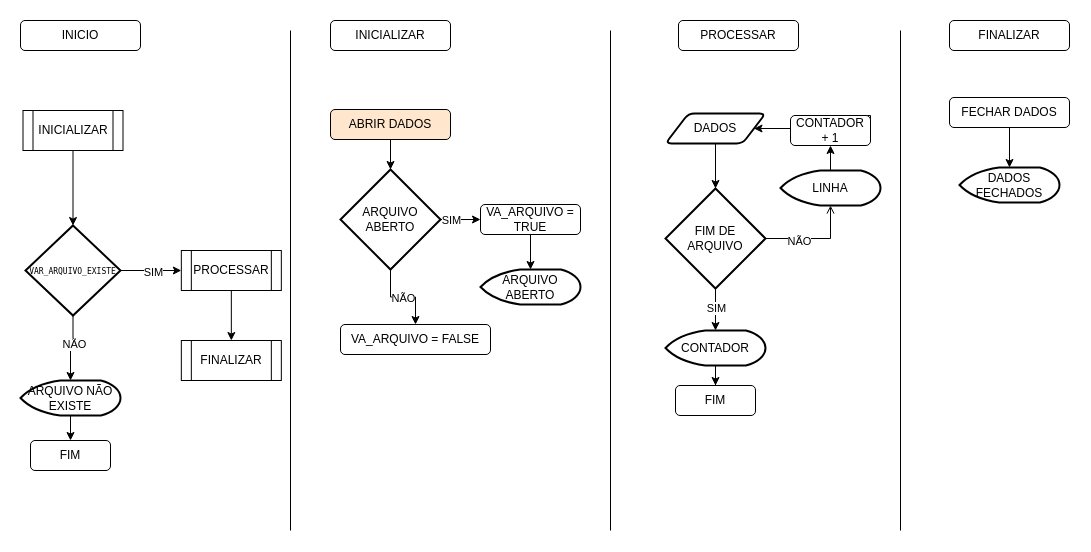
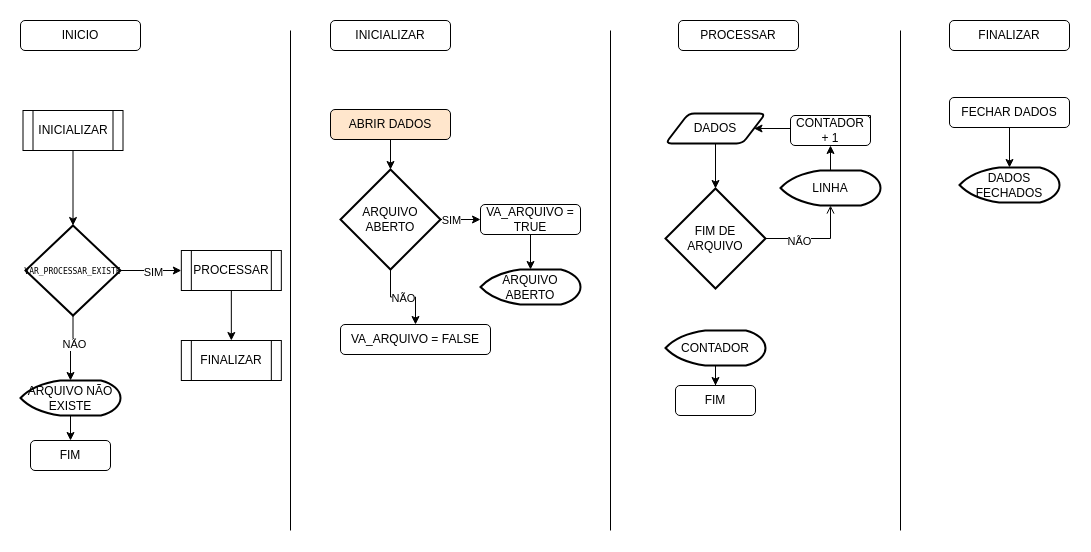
- <mxCell id="11" value="&lt;pre&gt;&lt;font style=&quot;font-size: 8px;&quot;&gt;VAR_ARQUIVO_EXISTE&lt;/font&gt;&lt;/pre&gt;" style="strokeWidth=2;html=1;shape=mxgraph.flowchart.decision;whiteSpace=wrap;" parent="1" vertex="1"><mxGeometry x="25" y="225" width="95" height="90" as="geometry" /></mxCell>
+ <mxCell id="11" value="&lt;pre&gt;&lt;font style=&quot;font-size: 8px;&quot;&gt;VAR_PROCESSAR_EXISTE&lt;/font&gt;&lt;/pre&gt;" style="strokeWidth=2;html=1;shape=mxgraph.flowchart.decision;whiteSpace=wrap;" parent="1" vertex="1"><mxGeometry x="25" y="225" width="95" height="90" as="geometry" /></mxCell>
- <mxCell id="40" style="edgeStyle=orthogonalEdgeStyle;rounded=0;orthogonalLoop=1;jettySize=auto;html=1;entryX=0.5;entryY=0;entryDx=0;entryDy=0;entryPerimeter=0;" parent="1" source="42" target="49" edge="1"><mxGeometry relative="1" as="geometry"><mxPoint x="715" y="338" as="targetPoint" /></mxGeometry></mxCell>
- <mxCell id="41" value="SIM" style="edgeLabel;html=1;align=center;verticalAlign=middle;resizable=0;points=[];" parent="40" vertex="1" connectable="0"><mxGeometry x="-0.079" relative="1" as="geometry"><mxPoint as="offset" /></mxGeometry></mxCell>
